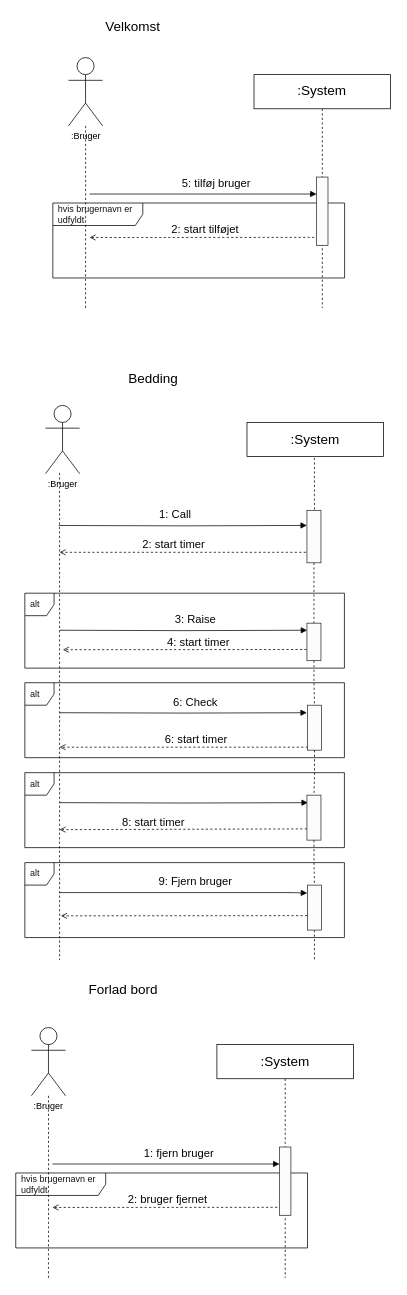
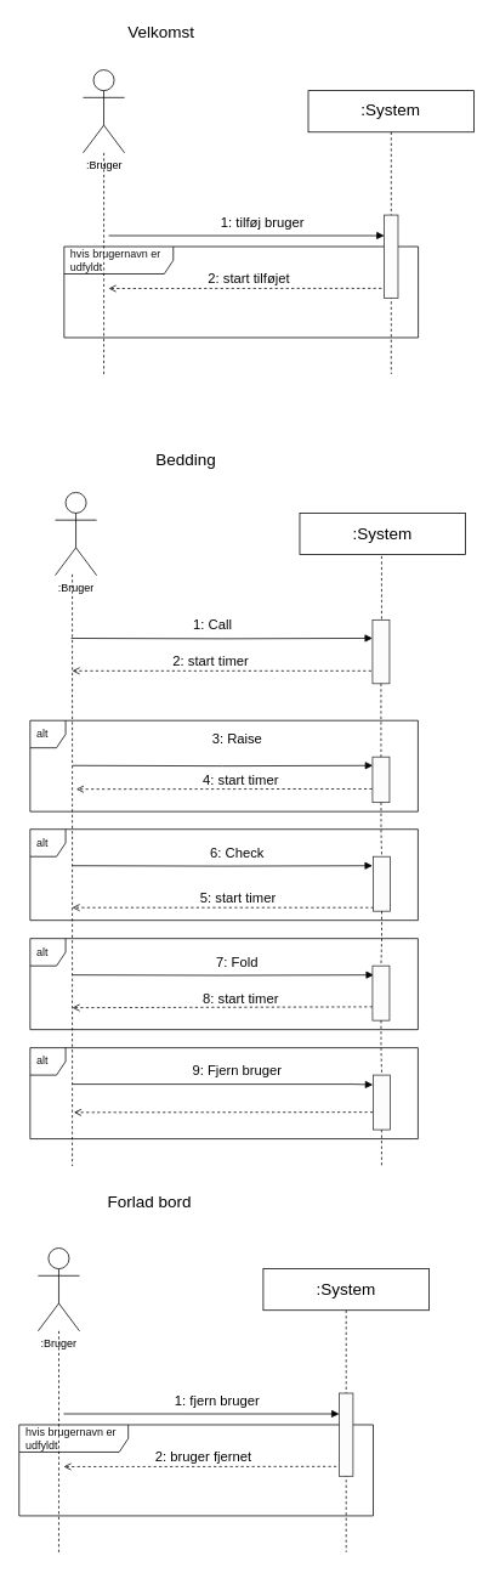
- <mxCell id="14" value="5: tilføj bruger" style="text;html=1;strokeColor=none;fillColor=none;align=center;verticalAlign=middle;whiteSpace=wrap;rounded=0;fontSize=15;fontColor=#050505;" parent="1" vertex="1"><mxGeometry x="166.777" y="227.778" width="242.962" height="30.37" as="geometry" /></mxCell>
+ <mxCell id="14" value="1: tilføj bruger" style="text;html=1;strokeColor=none;fillColor=none;align=center;verticalAlign=middle;whiteSpace=wrap;rounded=0;fontSize=15;fontColor=#050505;" parent="1" vertex="1"><mxGeometry x="166.777" y="227.778" width="242.962" height="30.37" as="geometry" /></mxCell>
- <mxCell id="22" value="3: Raise" style="text;html=1;strokeColor=none;fillColor=none;align=center;verticalAlign=middle;whiteSpace=wrap;rounded=0;fontSize=15;fontColor=#050505;" parent="1" vertex="1"><mxGeometry x="138.627" y="809.998" width="242.962" height="30.37" as="geometry" /></mxCell>
+ <mxCell id="22" value="3: Raise" style="text;html=1;strokeColor=none;fillColor=none;align=center;verticalAlign=middle;whiteSpace=wrap;rounded=0;fontSize=15;fontColor=#050505;" parent="1" vertex="1"><mxGeometry x="138.627" y="794.998" width="242.962" height="30.37" as="geometry" /></mxCell>
- <mxCell id="30" value="6: start timer" style="text;html=1;strokeColor=none;fillColor=none;align=center;verticalAlign=middle;whiteSpace=wrap;rounded=0;fontSize=15;fontColor=#050505;" parent="1" vertex="1"><mxGeometry x="213.4" y="970" width="97.4" height="30.37" as="geometry" /></mxCell>
+ <mxCell id="30" value="5: start timer" style="text;html=1;strokeColor=none;fillColor=none;align=center;verticalAlign=middle;whiteSpace=wrap;rounded=0;fontSize=15;fontColor=#050505;" parent="1" vertex="1"><mxGeometry x="213.4" y="970" width="97.4" height="30.37" as="geometry" /></mxCell>
+ <mxCell id="32" value="7: Fold" style="text;html=1;strokeColor=none;fillColor=none;align=center;verticalAlign=middle;whiteSpace=wrap;rounded=0;fontSize=15;fontColor=#050505;" parent="1" vertex="1"><mxGeometry x="138.627" y="1039.998" width="242.962" height="30.37" as="geometry" /></mxCell>
- <mxCell id="34" value="8: start timer" style="text;html=1;strokeColor=none;fillColor=none;align=center;verticalAlign=middle;whiteSpace=wrap;rounded=0;fontSize=15;fontColor=#050505;" parent="1" vertex="1"><mxGeometry x="155.93" y="1080" width="97.4" height="30.37" as="geometry" /></mxCell>
+ <mxCell id="34" value="8: start timer" style="text;html=1;strokeColor=none;fillColor=none;align=center;verticalAlign=middle;whiteSpace=wrap;rounded=0;fontSize=15;fontColor=#050505;" parent="1" vertex="1"><mxGeometry x="215.93" y="1080" width="97.4" height="30.37" as="geometry" /></mxCell>
